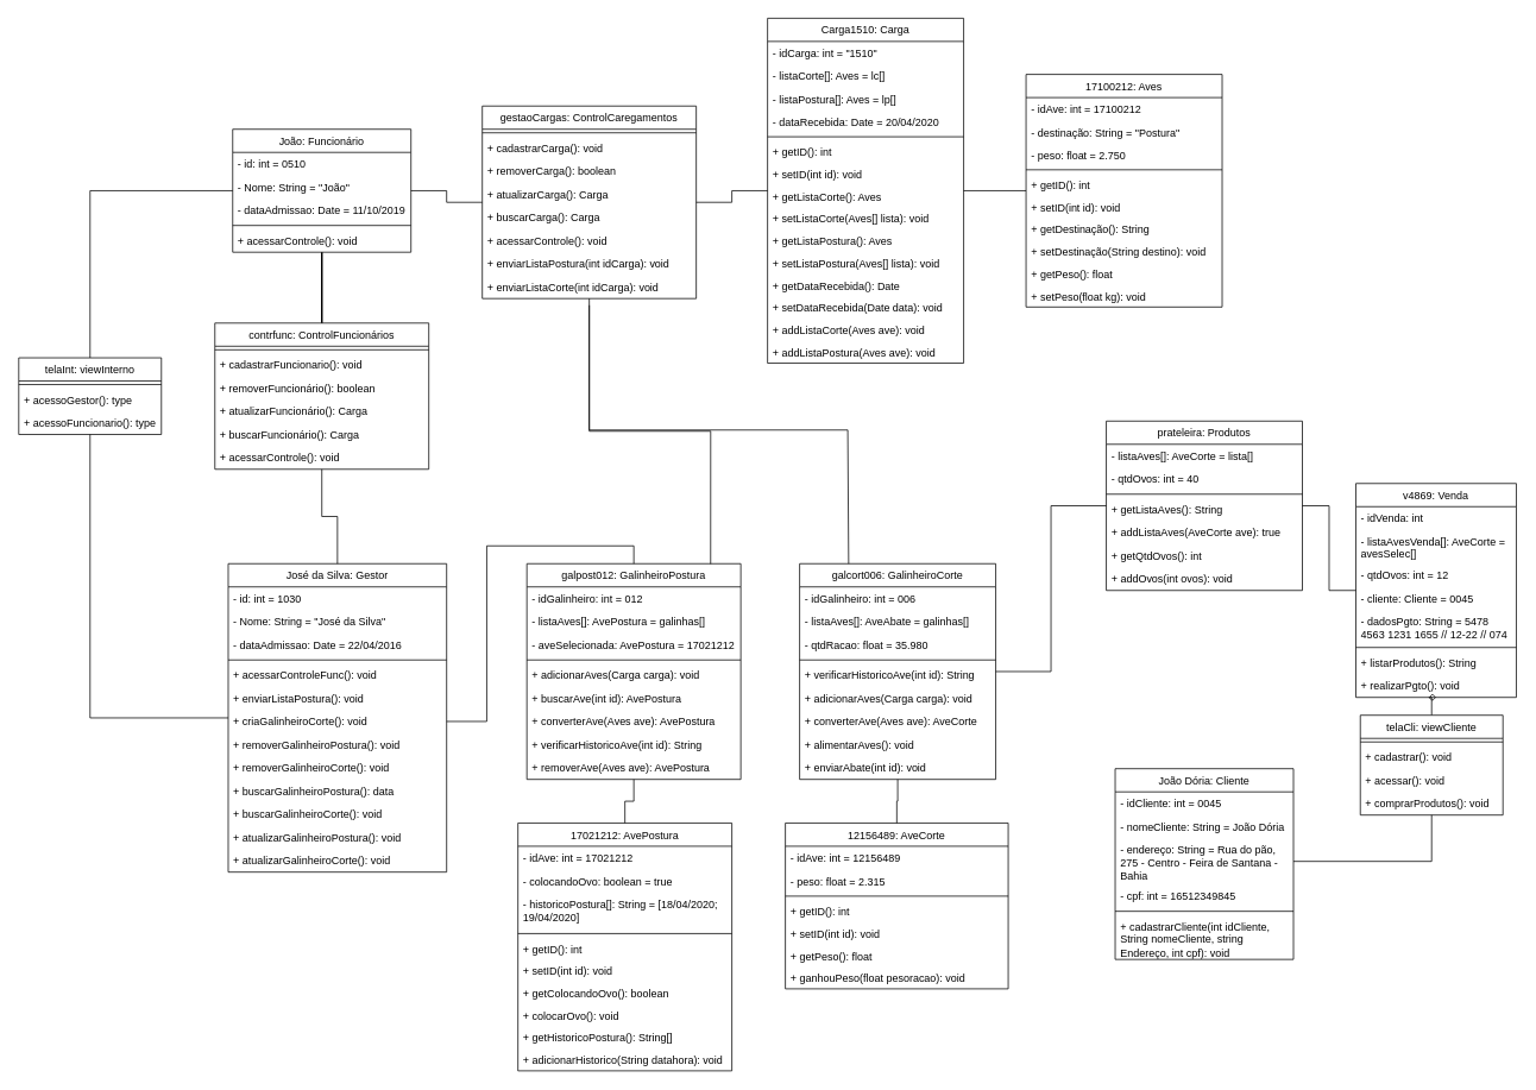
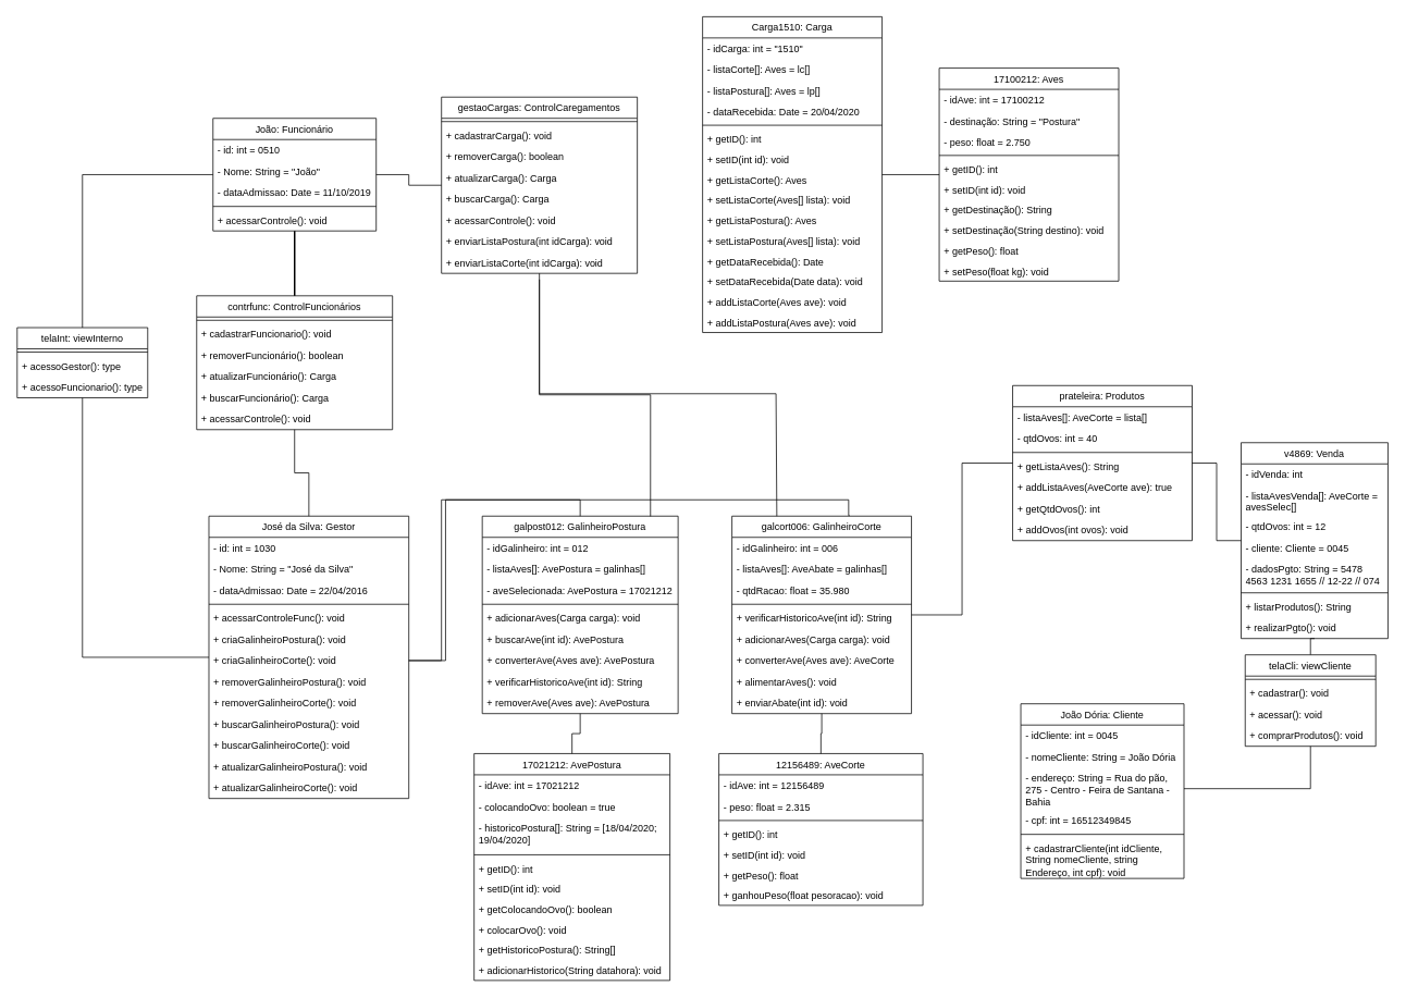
- <mxCell id="10" value="" style="edgeStyle=orthogonalEdgeStyle;rounded=0;orthogonalLoop=1;jettySize=auto;html=1;endArrow=none;endFill=0;strokeWidth=1;verticalAlign=top;" parent="1" source="13" target="23" edge="1"><mxGeometry x="0.14" y="22" relative="1" as="geometry"><mxPoint as="offset" /></mxGeometry></mxCell>
+ <mxCell id="135" value="" style="edgeStyle=orthogonalEdgeStyle;rounded=0;orthogonalLoop=1;jettySize=auto;html=1;entryX=0.655;entryY=-0.003;entryDx=0;entryDy=0;entryPerimeter=0;endArrow=none;endFill=0;strokeWidth=1;exitX=1;exitY=0.5;exitDx=0;exitDy=0;" parent="1" source="59" target="124" edge="1"><mxGeometry x="-0.32" y="10" relative="1" as="geometry"><Array as="points"><mxPoint x="540" y="809" /><mxPoint x="540" y="612" /><mxPoint x="1039" y="612" /></Array><mxPoint as="offset" /></mxGeometry></mxCell>
- <mxCell id="58" value="+ enviarListaPostura(): void" style="text;strokeColor=none;fillColor=none;align=left;verticalAlign=top;spacingLeft=4;spacingRight=4;overflow=hidden;rotatable=0;points=[[0,0.5],[1,0.5]];portConstraint=eastwest;" parent="52" vertex="1"><mxGeometry y="138" width="245" height="26" as="geometry" /></mxCell>
+ <mxCell id="58" value="+ criaGalinheiroPostura(): void" style="text;strokeColor=none;fillColor=none;align=left;verticalAlign=top;spacingLeft=4;spacingRight=4;overflow=hidden;rotatable=0;points=[[0,0.5],[1,0.5]];portConstraint=eastwest;" parent="52" vertex="1"><mxGeometry y="138" width="245" height="26" as="geometry" /></mxCell>
- <mxCell id="147" value="" style="edgeStyle=orthogonalEdgeStyle;rounded=0;orthogonalLoop=1;jettySize=auto;html=1;endArrow=diamond;endFill=0;" edge="1" parent="1" source="149" target="94"><mxGeometry x="1" y="170" relative="1" as="geometry"><mxPoint x="170" as="offset" /></mxGeometry></mxCell>
+ <mxCell id="147" value="" style="edgeStyle=orthogonalEdgeStyle;rounded=0;orthogonalLoop=1;jettySize=auto;html=1;endArrow=none;endFill=0;" edge="1" parent="1" source="149" target="94"><mxGeometry x="1" y="170" relative="1" as="geometry"><mxPoint x="170" as="offset" /></mxGeometry></mxCell>
- <mxCell id="62" value="+ buscarGalinheiroPostura(): data" style="text;strokeColor=none;fillColor=none;align=left;verticalAlign=top;spacingLeft=4;spacingRight=4;overflow=hidden;rotatable=0;points=[[0,0.5],[1,0.5]];portConstraint=eastwest;" parent="52" vertex="1"><mxGeometry y="242" width="245" height="26" as="geometry" /></mxCell>
+ <mxCell id="62" value="+ buscarGalinheiroPostura(): void" style="text;strokeColor=none;fillColor=none;align=left;verticalAlign=top;spacingLeft=4;spacingRight=4;overflow=hidden;rotatable=0;points=[[0,0.5],[1,0.5]];portConstraint=eastwest;" parent="52" vertex="1"><mxGeometry y="242" width="245" height="26" as="geometry" /></mxCell>
